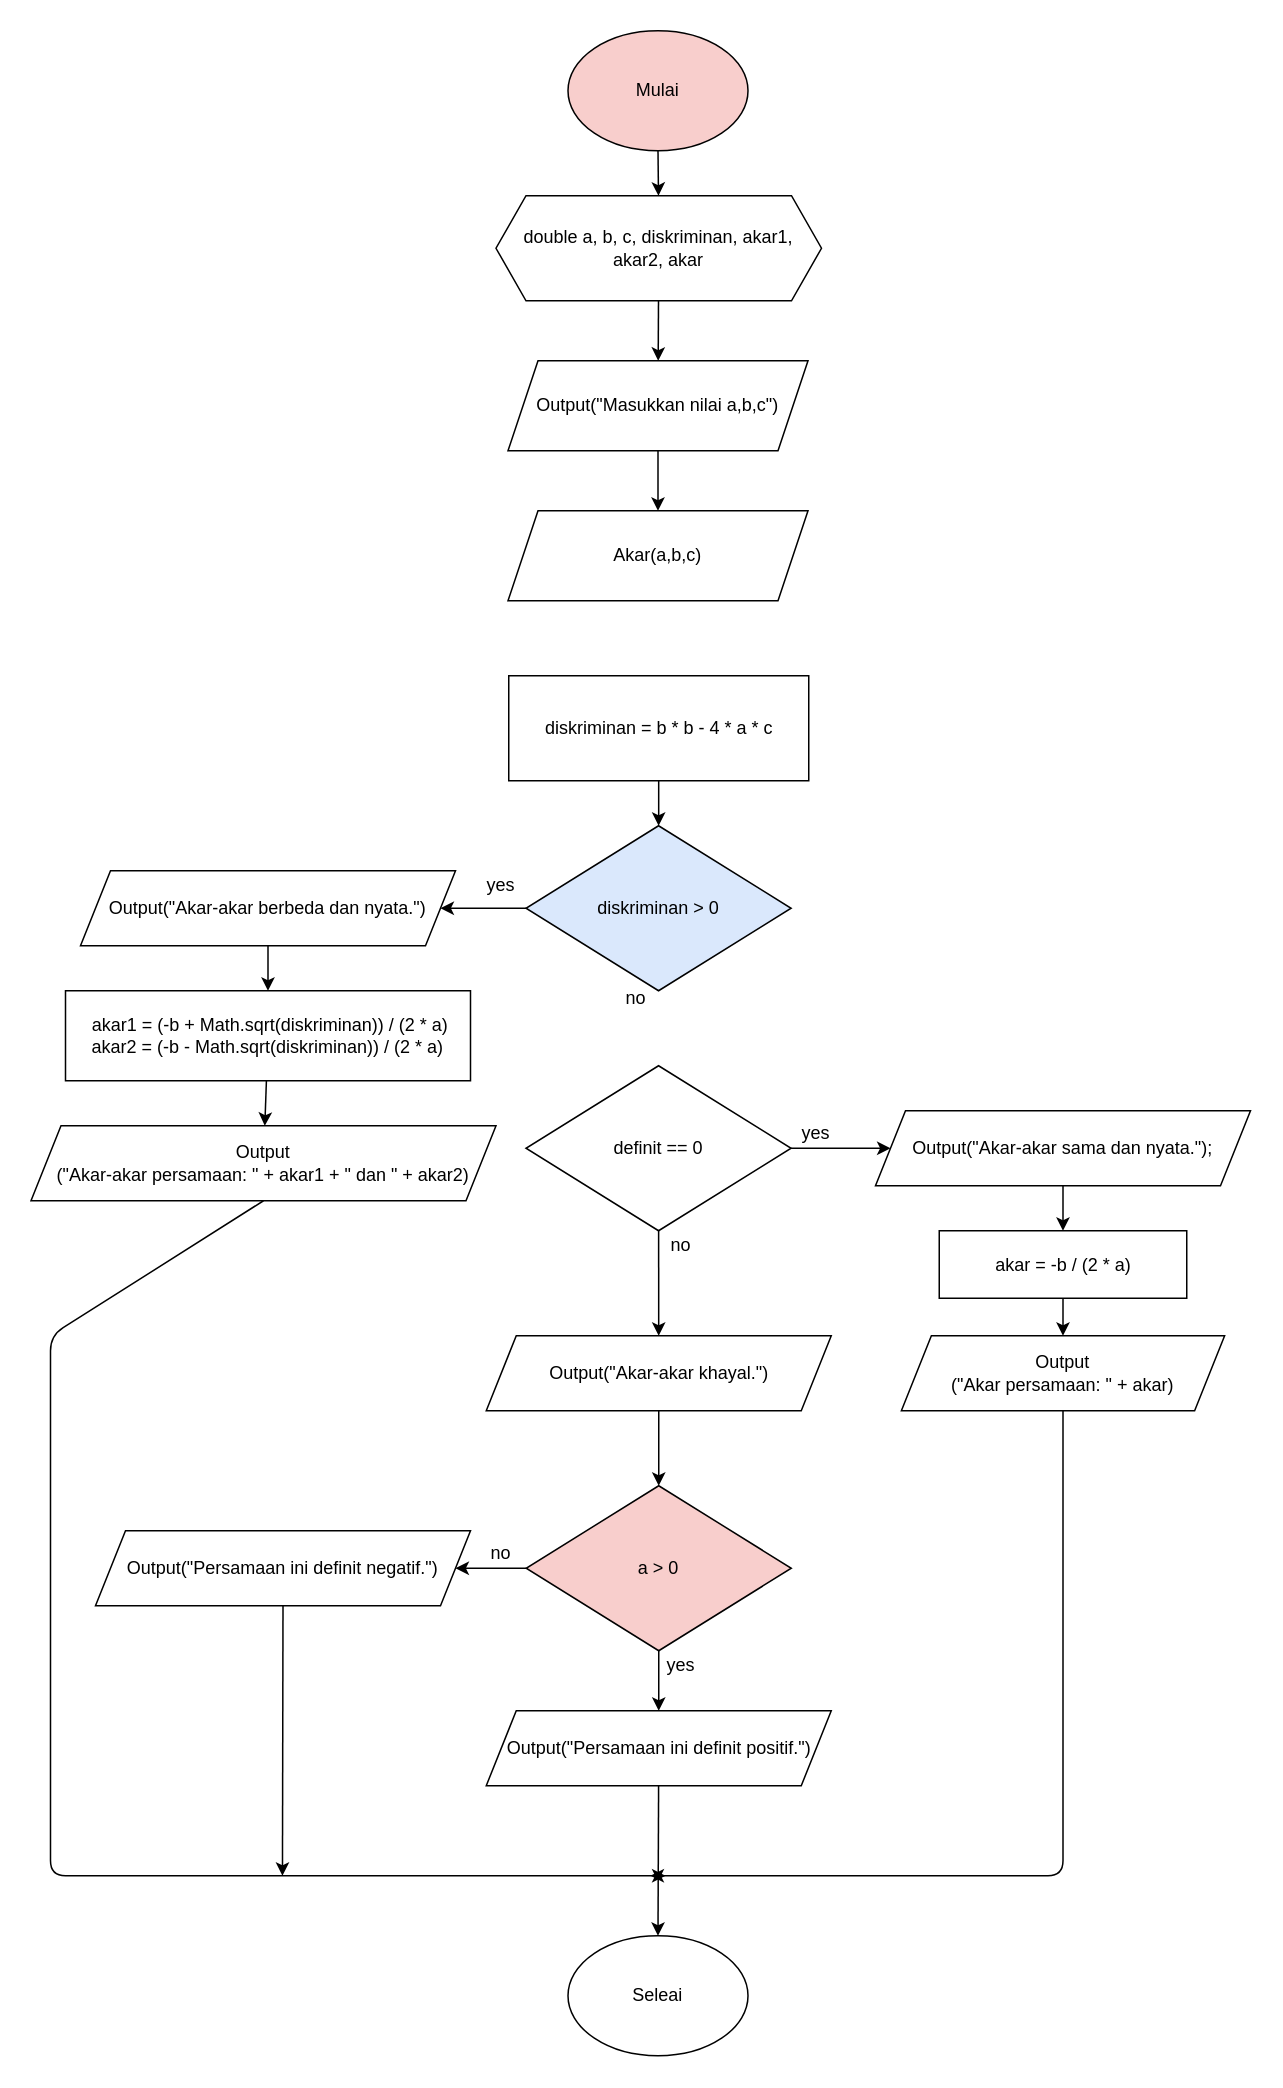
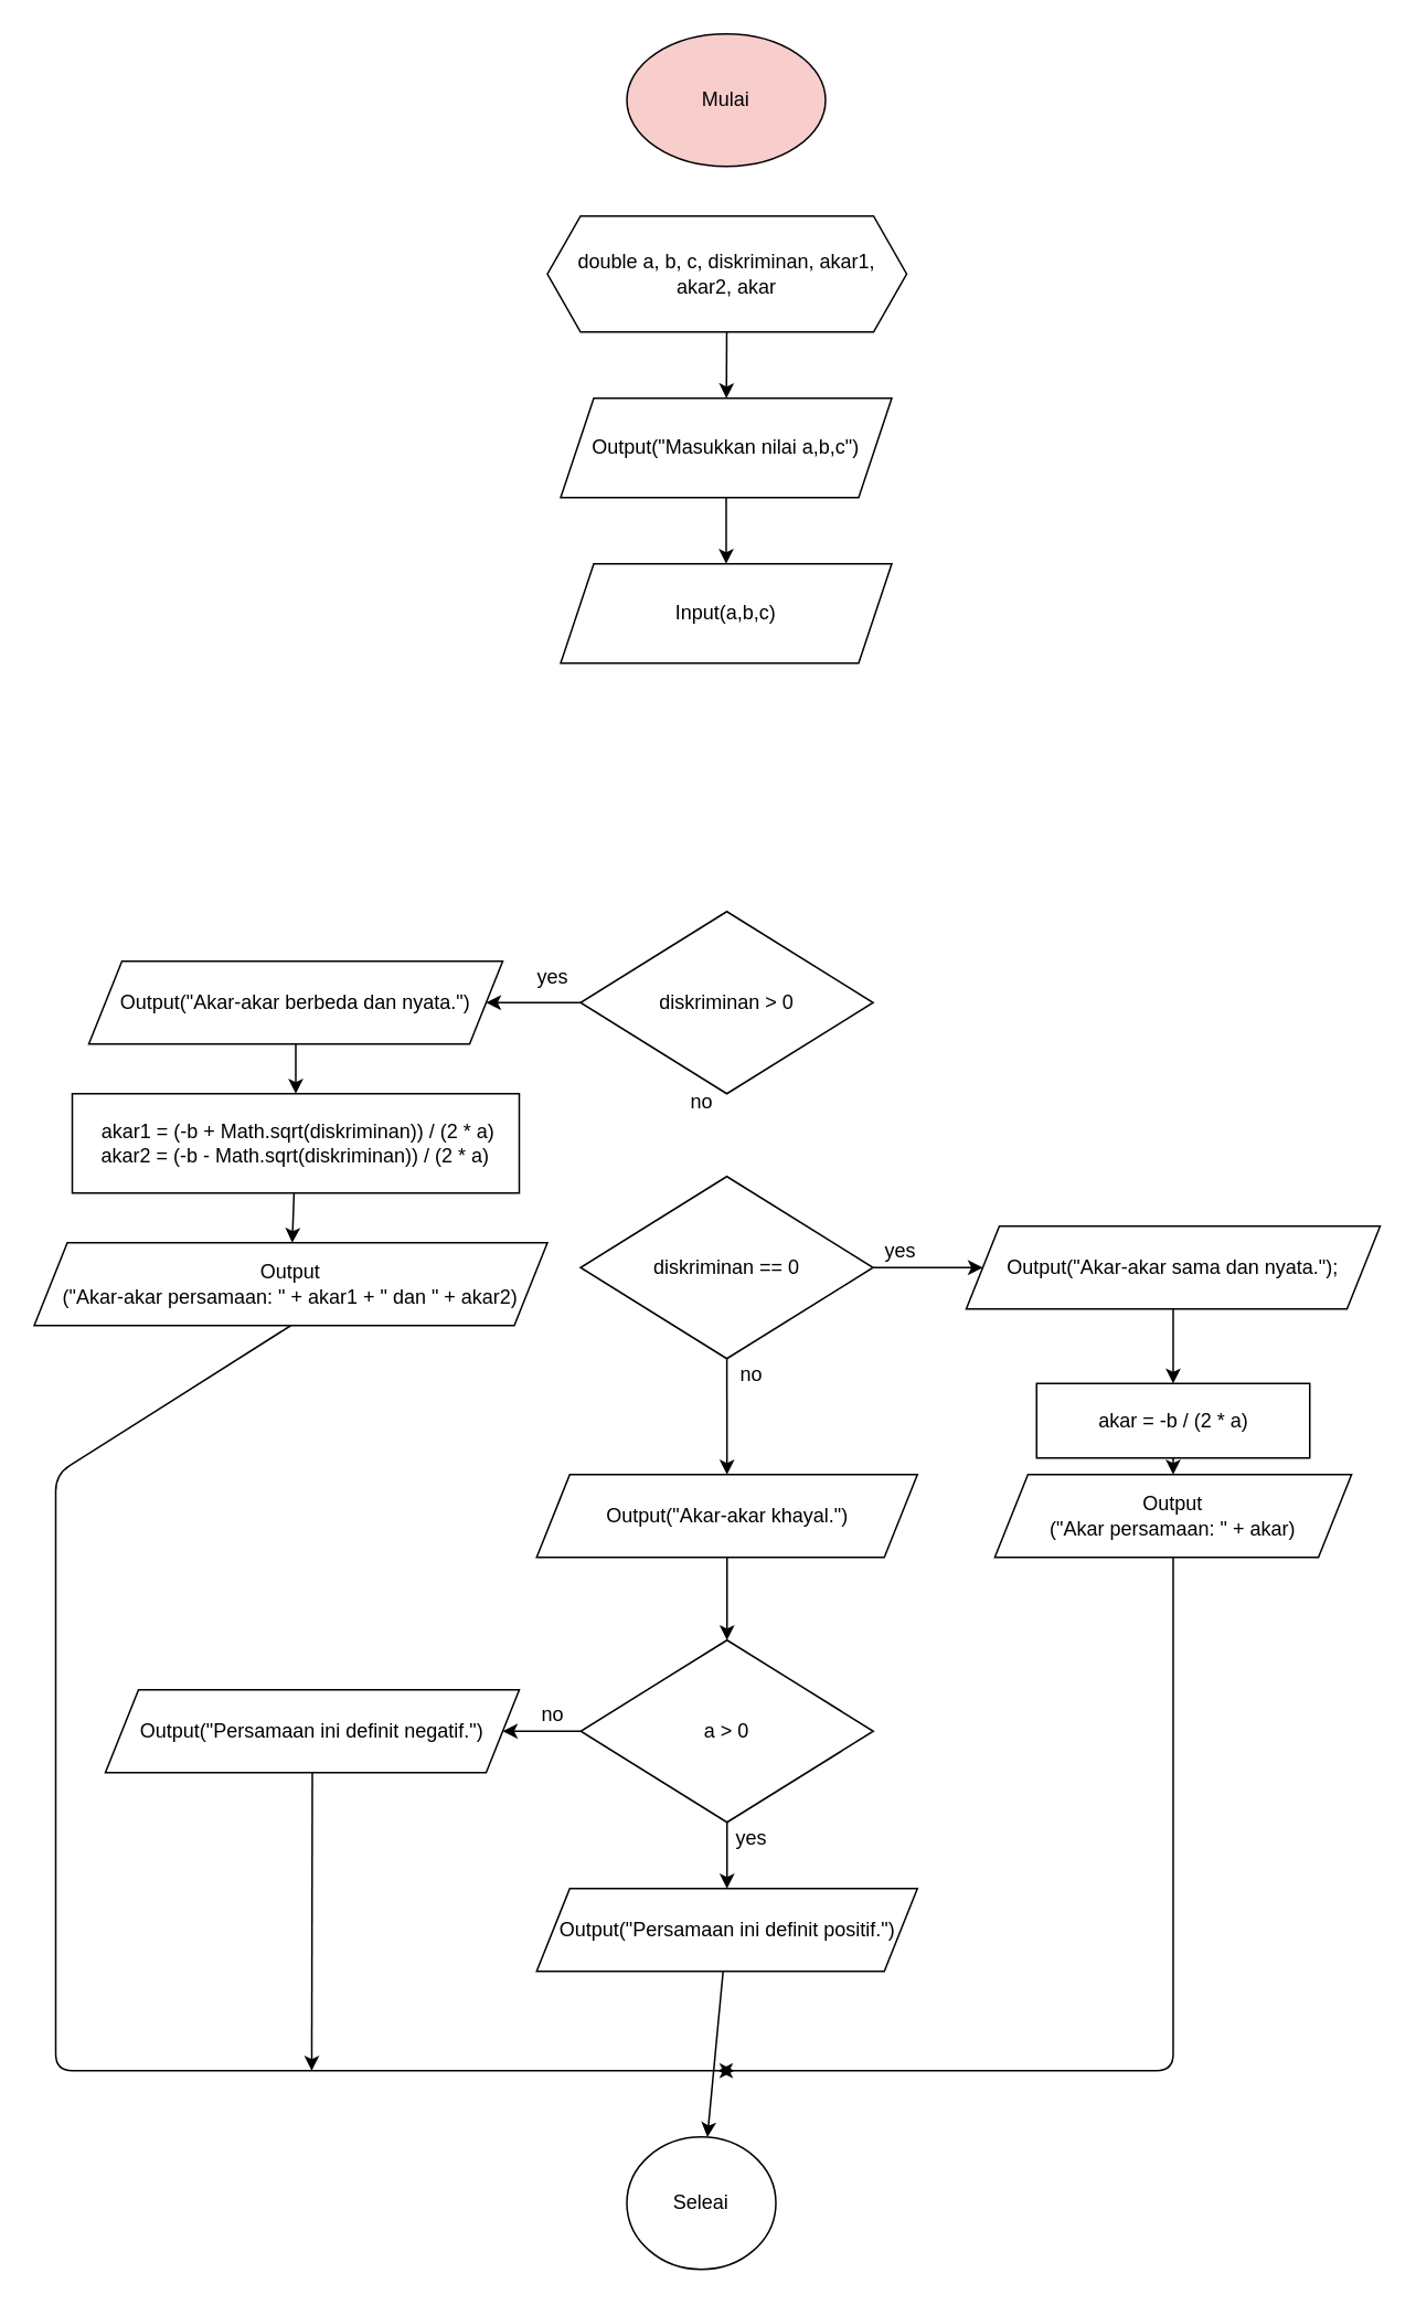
- <mxCell id="2" value="" style="edgeStyle=none;html=1;" edge="1" parent="1" source="3" target="6"><mxGeometry relative="1" as="geometry" /></mxCell>
- <mxCell id="9" value="Akar(a,b,c)" style="shape=parallelogram;perimeter=parallelogramPerimeter;whiteSpace=wrap;html=1;fixedSize=1;" vertex="1" parent="1"><mxGeometry x="338" y="340" width="200" height="60" as="geometry" /></mxCell>
+ <mxCell id="9" value="Input(a,b,c)" style="shape=parallelogram;perimeter=parallelogramPerimeter;whiteSpace=wrap;html=1;fixedSize=1;" vertex="1" parent="1"><mxGeometry x="338" y="340" width="200" height="60" as="geometry" /></mxCell>
- <mxCell id="11" value="diskriminan = b * b - 4 * a * c" style="whiteSpace=wrap;html=1;" vertex="1" parent="1"><mxGeometry x="338.5" y="450" width="200" height="70" as="geometry" /></mxCell>
- <mxCell id="10" value="" style="edgeStyle=none;html=1;" edge="1" parent="1" source="11" target="13"><mxGeometry relative="1" as="geometry" /></mxCell>
- <mxCell id="13" value="diskriminan &amp;gt; 0" style="rhombus;whiteSpace=wrap;html=1;fillColor=#dae8fc;" vertex="1" parent="1"><mxGeometry x="350" y="550" width="176.75" height="110" as="geometry" /></mxCell>
+ <mxCell id="13" value="diskriminan &amp;gt; 0" style="rhombus;whiteSpace=wrap;html=1;" vertex="1" parent="1"><mxGeometry x="350" y="550" width="176.75" height="110" as="geometry" /></mxCell>
- <mxCell id="19" value="definit == 0" style="rhombus;whiteSpace=wrap;html=1;" vertex="1" parent="1"><mxGeometry x="350" y="710" width="176.75" height="110" as="geometry" /></mxCell>
+ <mxCell id="19" value="diskriminan == 0" style="rhombus;whiteSpace=wrap;html=1;" vertex="1" parent="1"><mxGeometry x="350" y="710" width="176.75" height="110" as="geometry" /></mxCell>
- <mxCell id="30" value="akar = -b / (2 * a)" style="rounded=0;whiteSpace=wrap;html=1;" vertex="1" parent="1"><mxGeometry x="625.5" y="820" width="165" height="45" as="geometry" /></mxCell>
+ <mxCell id="30" value="akar = -b / (2 * a)" style="rounded=0;whiteSpace=wrap;html=1;" vertex="1" parent="1"><mxGeometry x="625.5" y="835" width="165" height="45" as="geometry" /></mxCell>
- <mxCell id="33" value="a &amp;gt; 0" style="rhombus;whiteSpace=wrap;html=1;fillColor=#f8cecc;" vertex="1" parent="1"><mxGeometry x="350.12" y="990" width="176.75" height="110" as="geometry" /></mxCell>
+ <mxCell id="33" value="a &amp;gt; 0" style="rhombus;whiteSpace=wrap;html=1;" vertex="1" parent="1"><mxGeometry x="350.12" y="990" width="176.75" height="110" as="geometry" /></mxCell>
- <mxCell id="4" value="Seleai" style="ellipse;whiteSpace=wrap;html=1;" vertex="1" parent="1"><mxGeometry x="378" y="1290" width="120" height="80" as="geometry" /></mxCell>
+ <mxCell id="4" value="Seleai" style="ellipse;whiteSpace=wrap;html=1;" vertex="1" parent="1"><mxGeometry x="378" y="1290" width="90" height="80" as="geometry" /></mxCell>
